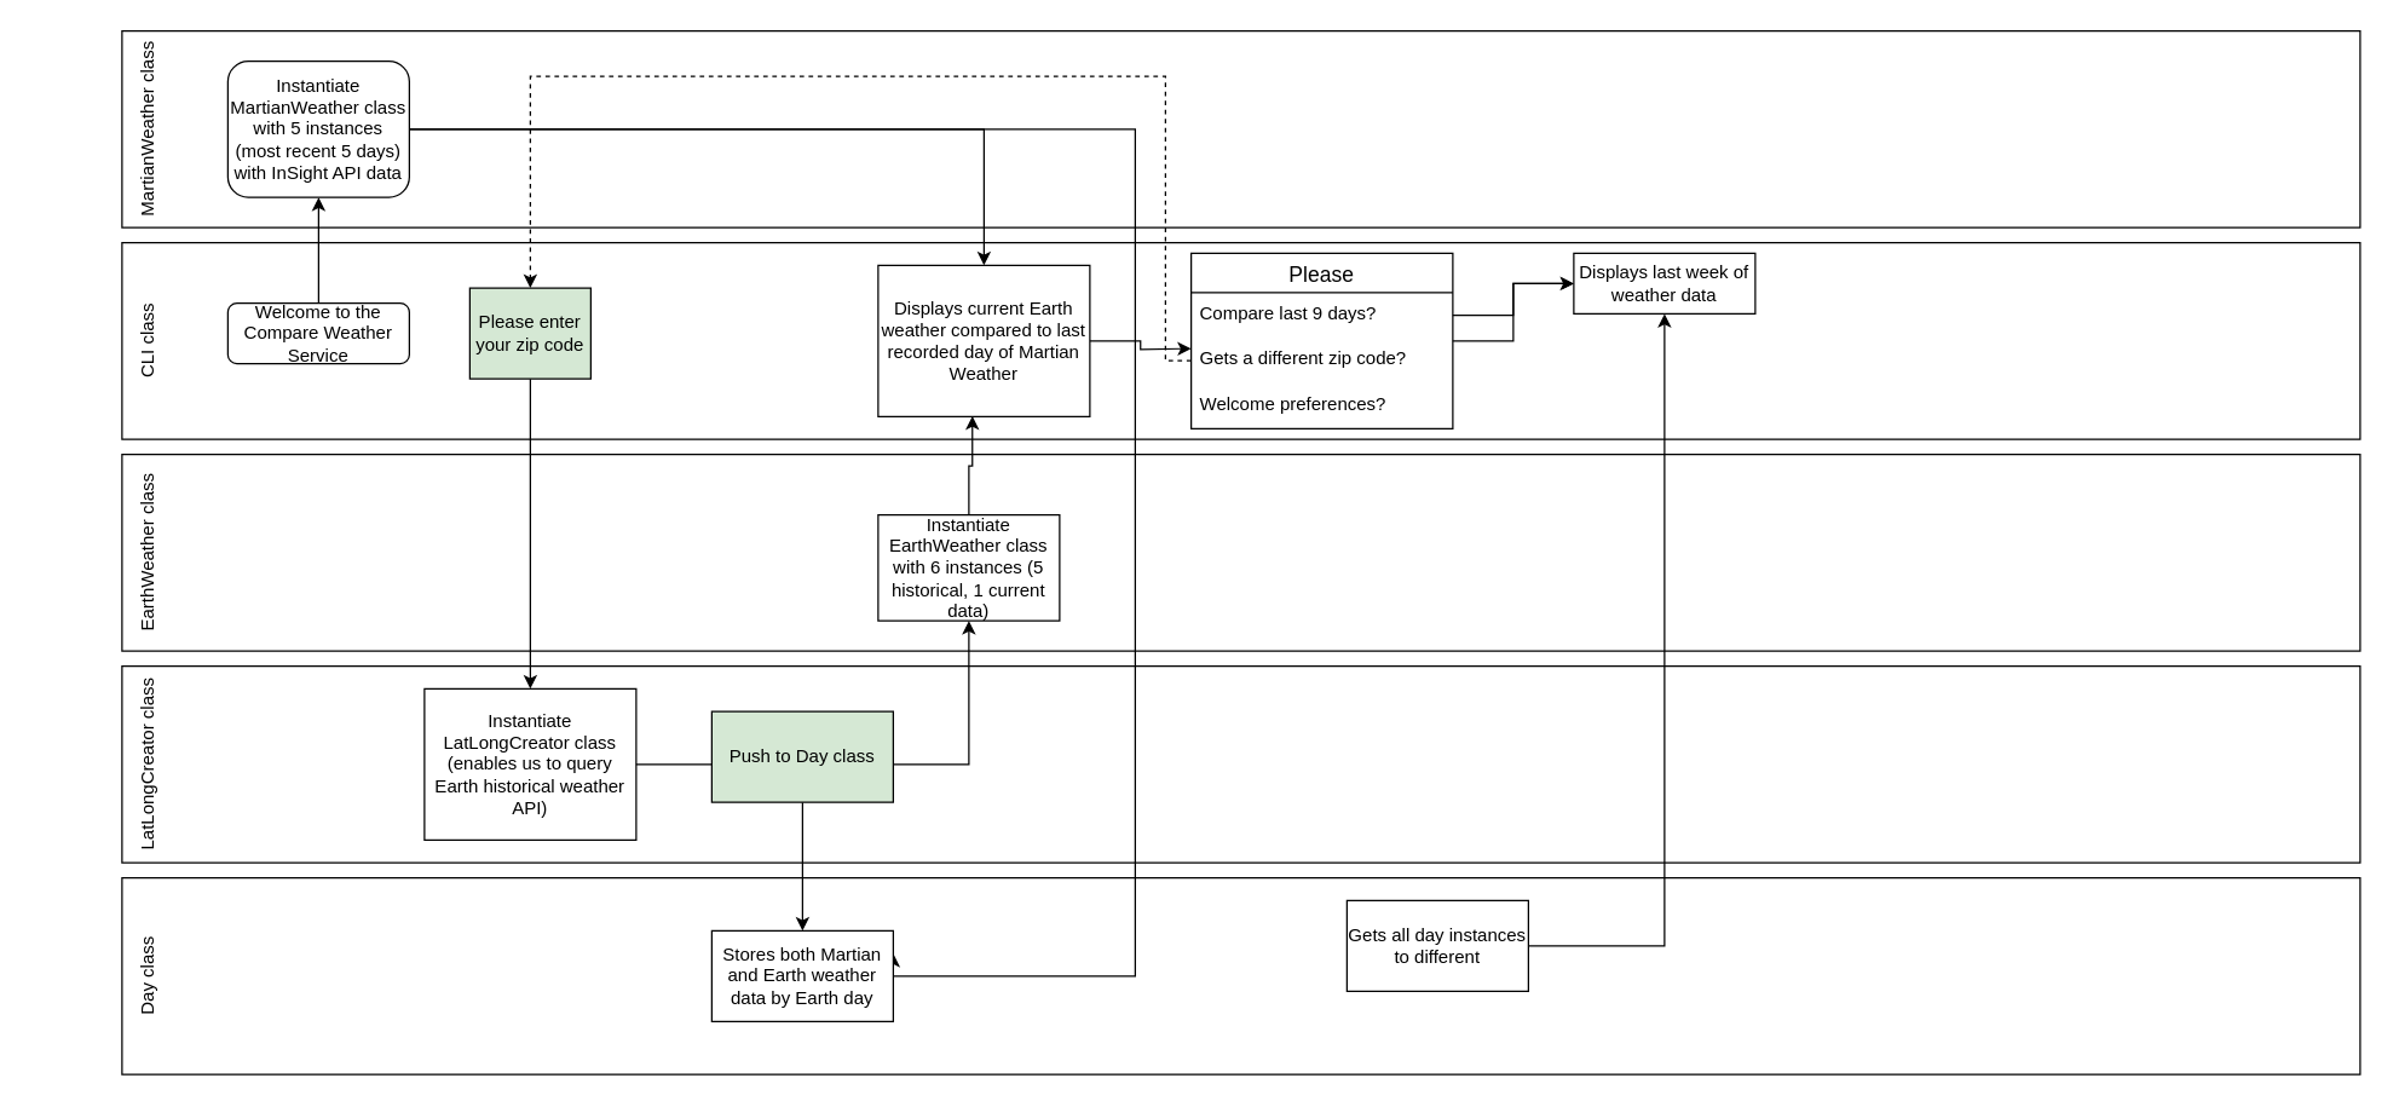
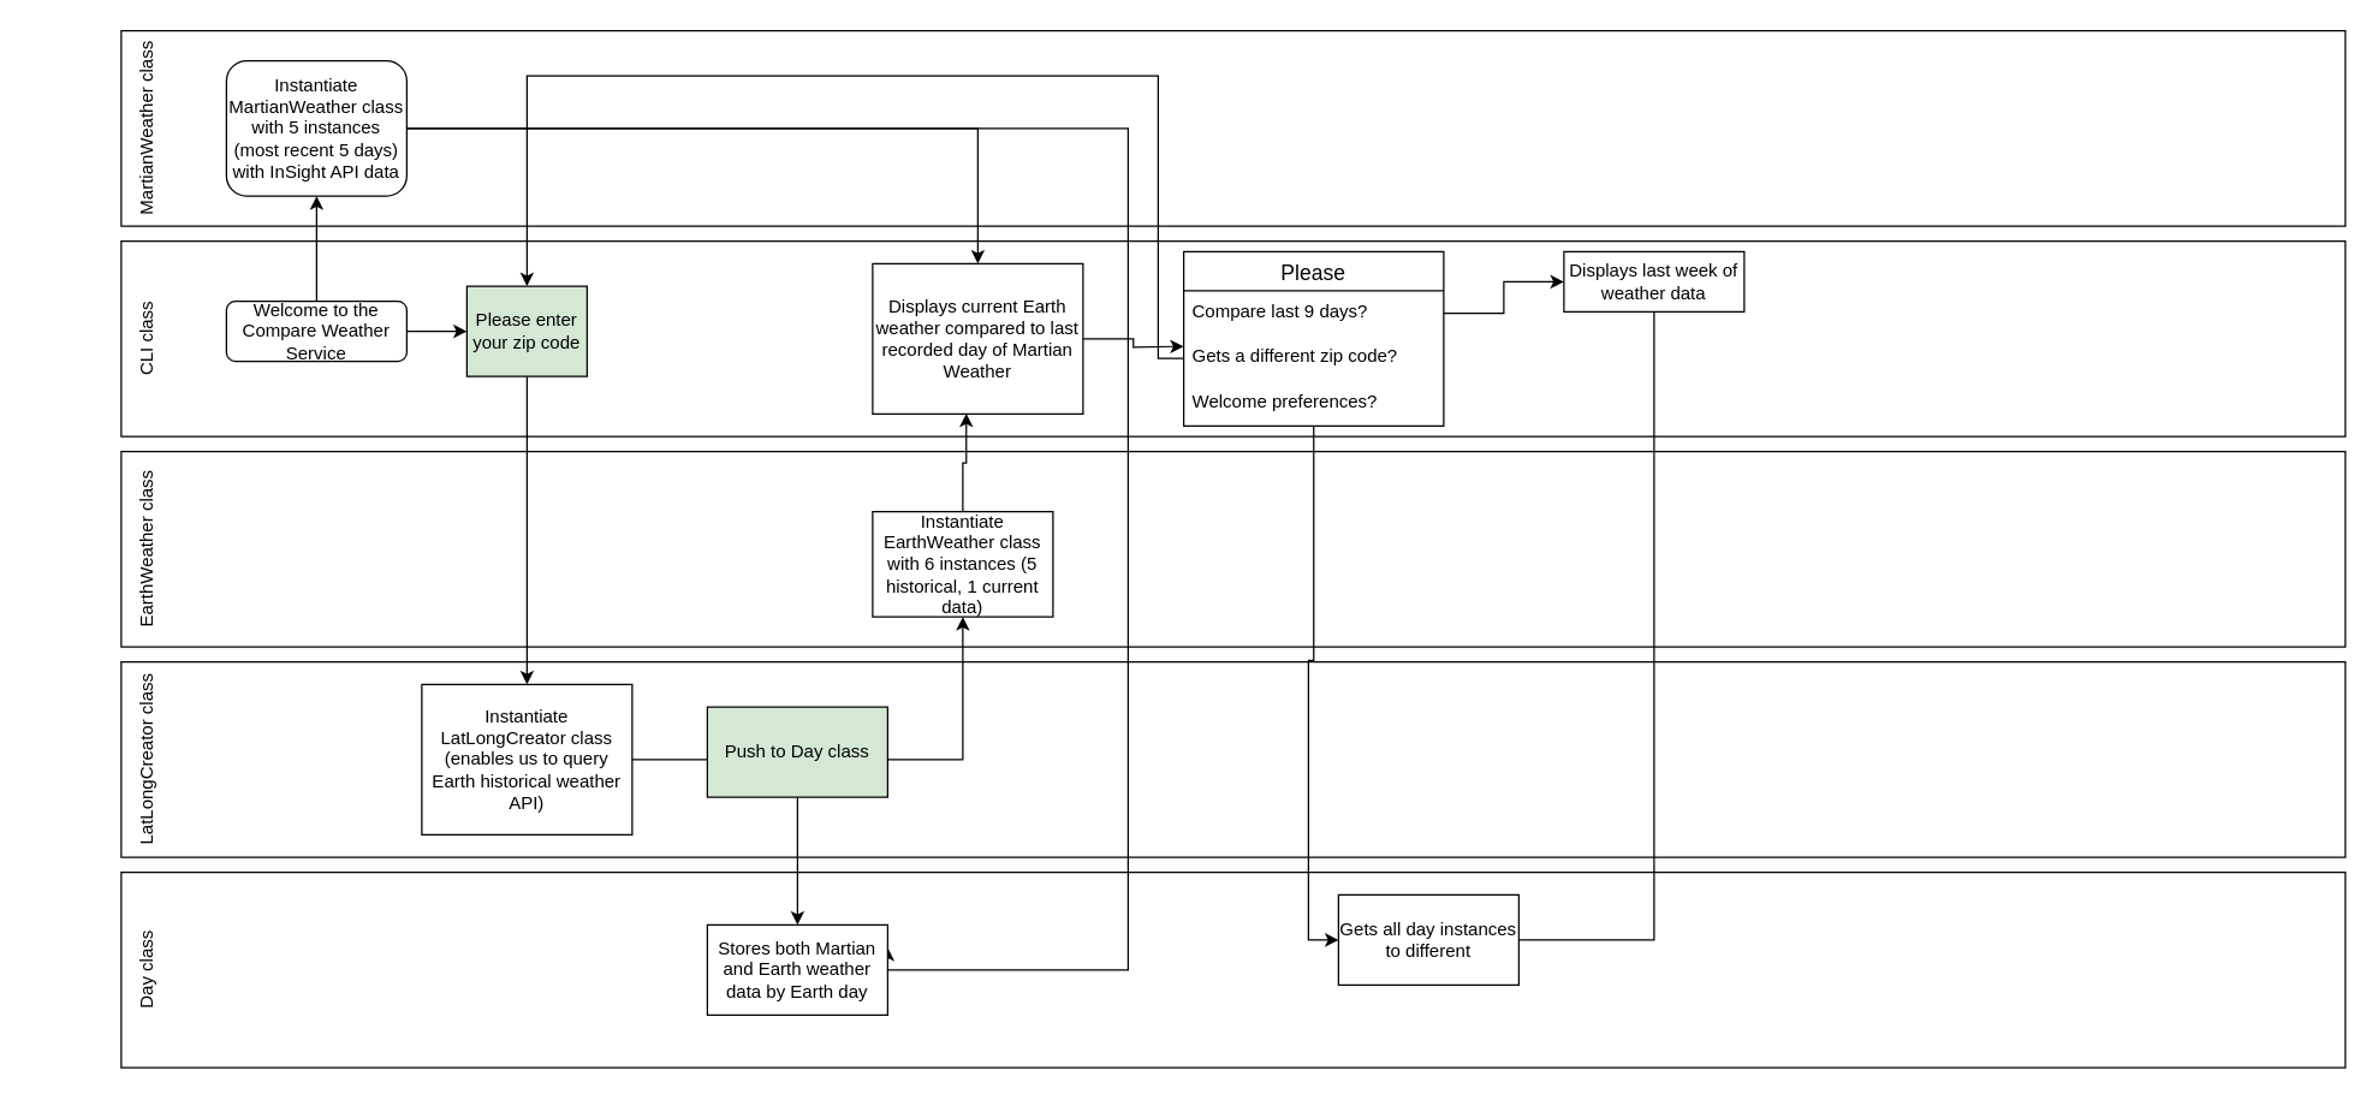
- <mxCell id="39" style="edgeStyle=orthogonalEdgeStyle;rounded=0;orthogonalLoop=1;jettySize=auto;html=1;dashed=1;" edge="1" parent="1" source="34" target="15"><mxGeometry relative="1" as="geometry"><Array as="points"><mxPoint x="770" y="238" /><mxPoint x="770" y="50" /><mxPoint x="350" y="50" /></Array></mxGeometry></mxCell>
+ <mxCell id="39" style="edgeStyle=orthogonalEdgeStyle;rounded=0;orthogonalLoop=1;jettySize=auto;html=1;" edge="1" parent="1" source="34" target="15"><mxGeometry relative="1" as="geometry"><Array as="points"><mxPoint x="770" y="238" /><mxPoint x="770" y="50" /><mxPoint x="350" y="50" /></Array></mxGeometry></mxCell>
- <mxCell id="36" style="edgeStyle=orthogonalEdgeStyle;rounded=0;orthogonalLoop=1;jettySize=auto;html=1;exitX=1;exitY=0.5;exitDx=0;exitDy=0;entryX=0;entryY=0.5;entryDx=0;entryDy=0;endArrow=open;" edge="1" parent="1" source="33" target="30"><mxGeometry relative="1" as="geometry" /></mxCell>
+ <mxCell id="36" style="edgeStyle=orthogonalEdgeStyle;rounded=0;orthogonalLoop=1;jettySize=auto;html=1;exitX=1;exitY=0.5;exitDx=0;exitDy=0;entryX=0;entryY=0.5;entryDx=0;entryDy=0;" edge="1" parent="1" source="33" target="30"><mxGeometry relative="1" as="geometry" /></mxCell>
- <mxCell id="37" style="edgeStyle=orthogonalEdgeStyle;rounded=0;orthogonalLoop=1;jettySize=auto;html=1;entryX=0.5;entryY=1;entryDx=0;entryDy=0;" edge="1" parent="1" source="38" target="30"><mxGeometry relative="1" as="geometry" /></mxCell>
+ <mxCell id="37" style="edgeStyle=orthogonalEdgeStyle;rounded=0;orthogonalLoop=1;jettySize=auto;html=1;entryX=0.5;entryY=1;entryDx=0;entryDy=0;endArrow=none;" edge="1" parent="1" source="38" target="30"><mxGeometry relative="1" as="geometry" /></mxCell>
+ <mxCell id="11" style="edgeStyle=orthogonalEdgeStyle;rounded=0;orthogonalLoop=1;jettySize=auto;html=1;exitX=1;exitY=0.5;exitDx=0;exitDy=0;" edge="1" parent="1" source="13" target="15"><mxGeometry relative="1" as="geometry" /></mxCell>
- <mxCell id="31" style="edgeStyle=orthogonalEdgeStyle;rounded=0;orthogonalLoop=1;jettySize=auto;html=1;" edge="1" parent="1" source="32" target="30"><mxGeometry relative="1" as="geometry" /></mxCell>
+ <mxCell id="31" style="edgeStyle=orthogonalEdgeStyle;rounded=0;orthogonalLoop=1;jettySize=auto;html=1;entryX=0;entryY=0.5;entryDx=0;entryDy=0;" edge="1" parent="1" source="32" target="38"><mxGeometry relative="1" as="geometry" /></mxCell>
